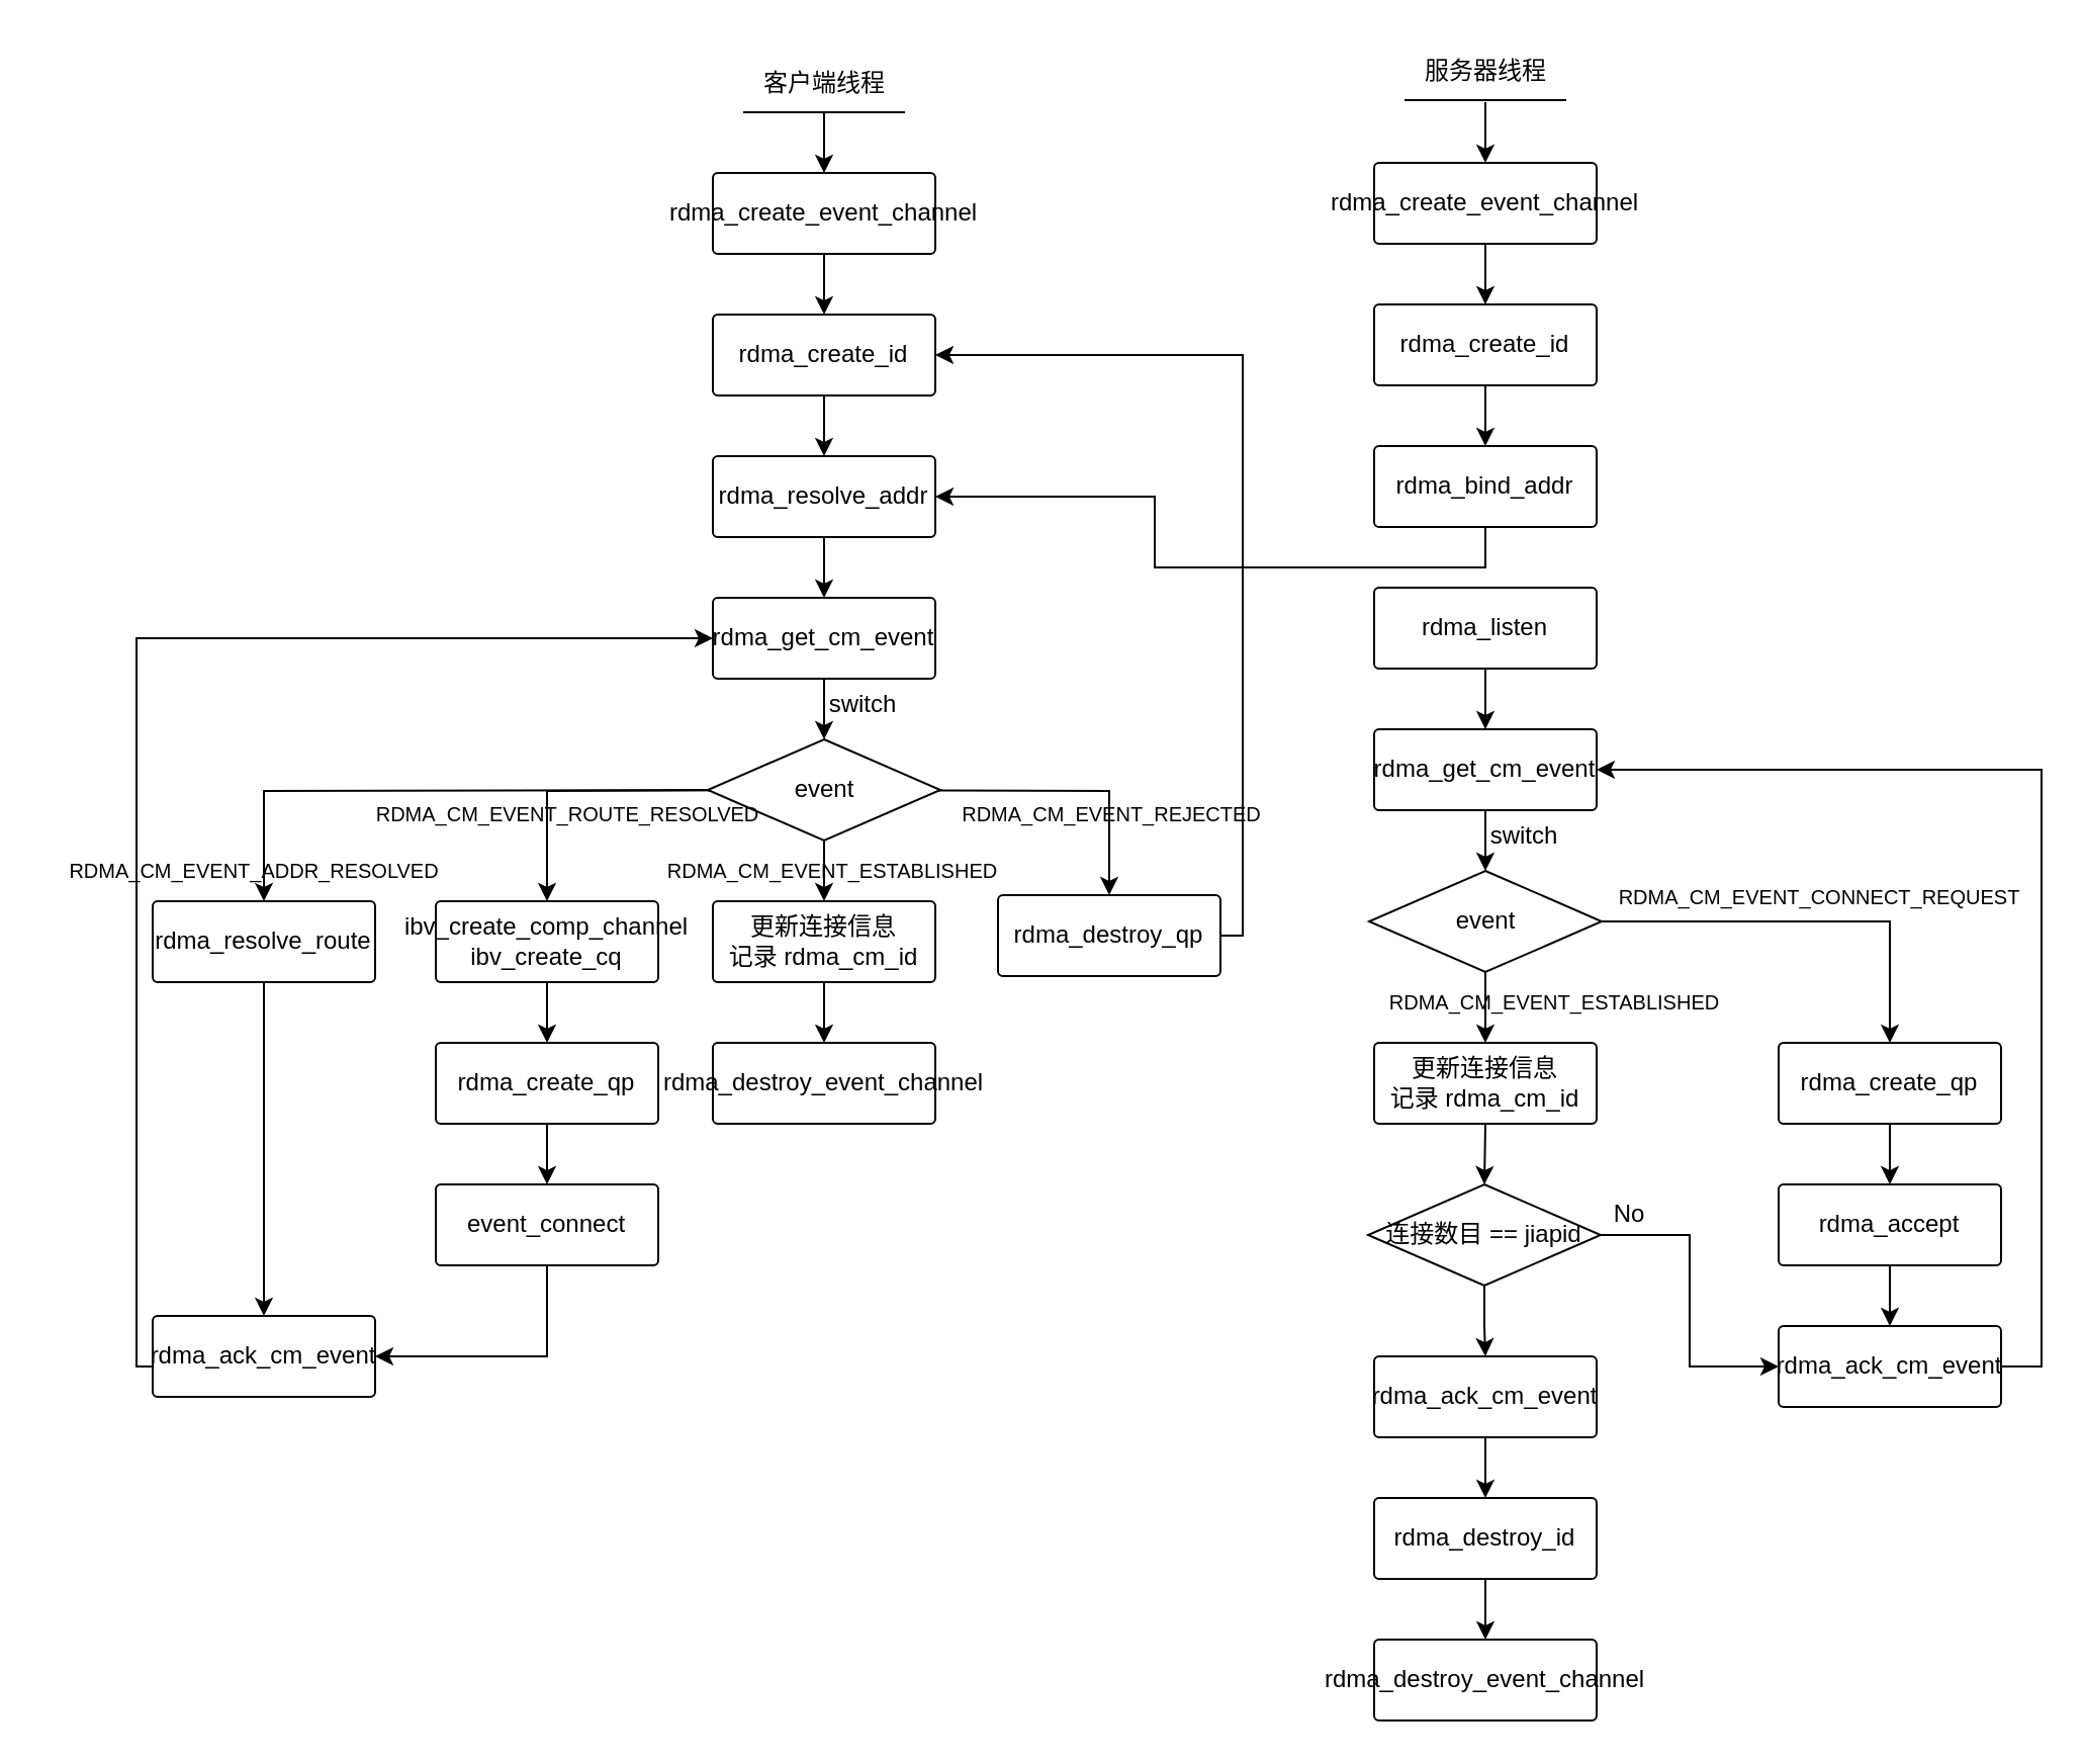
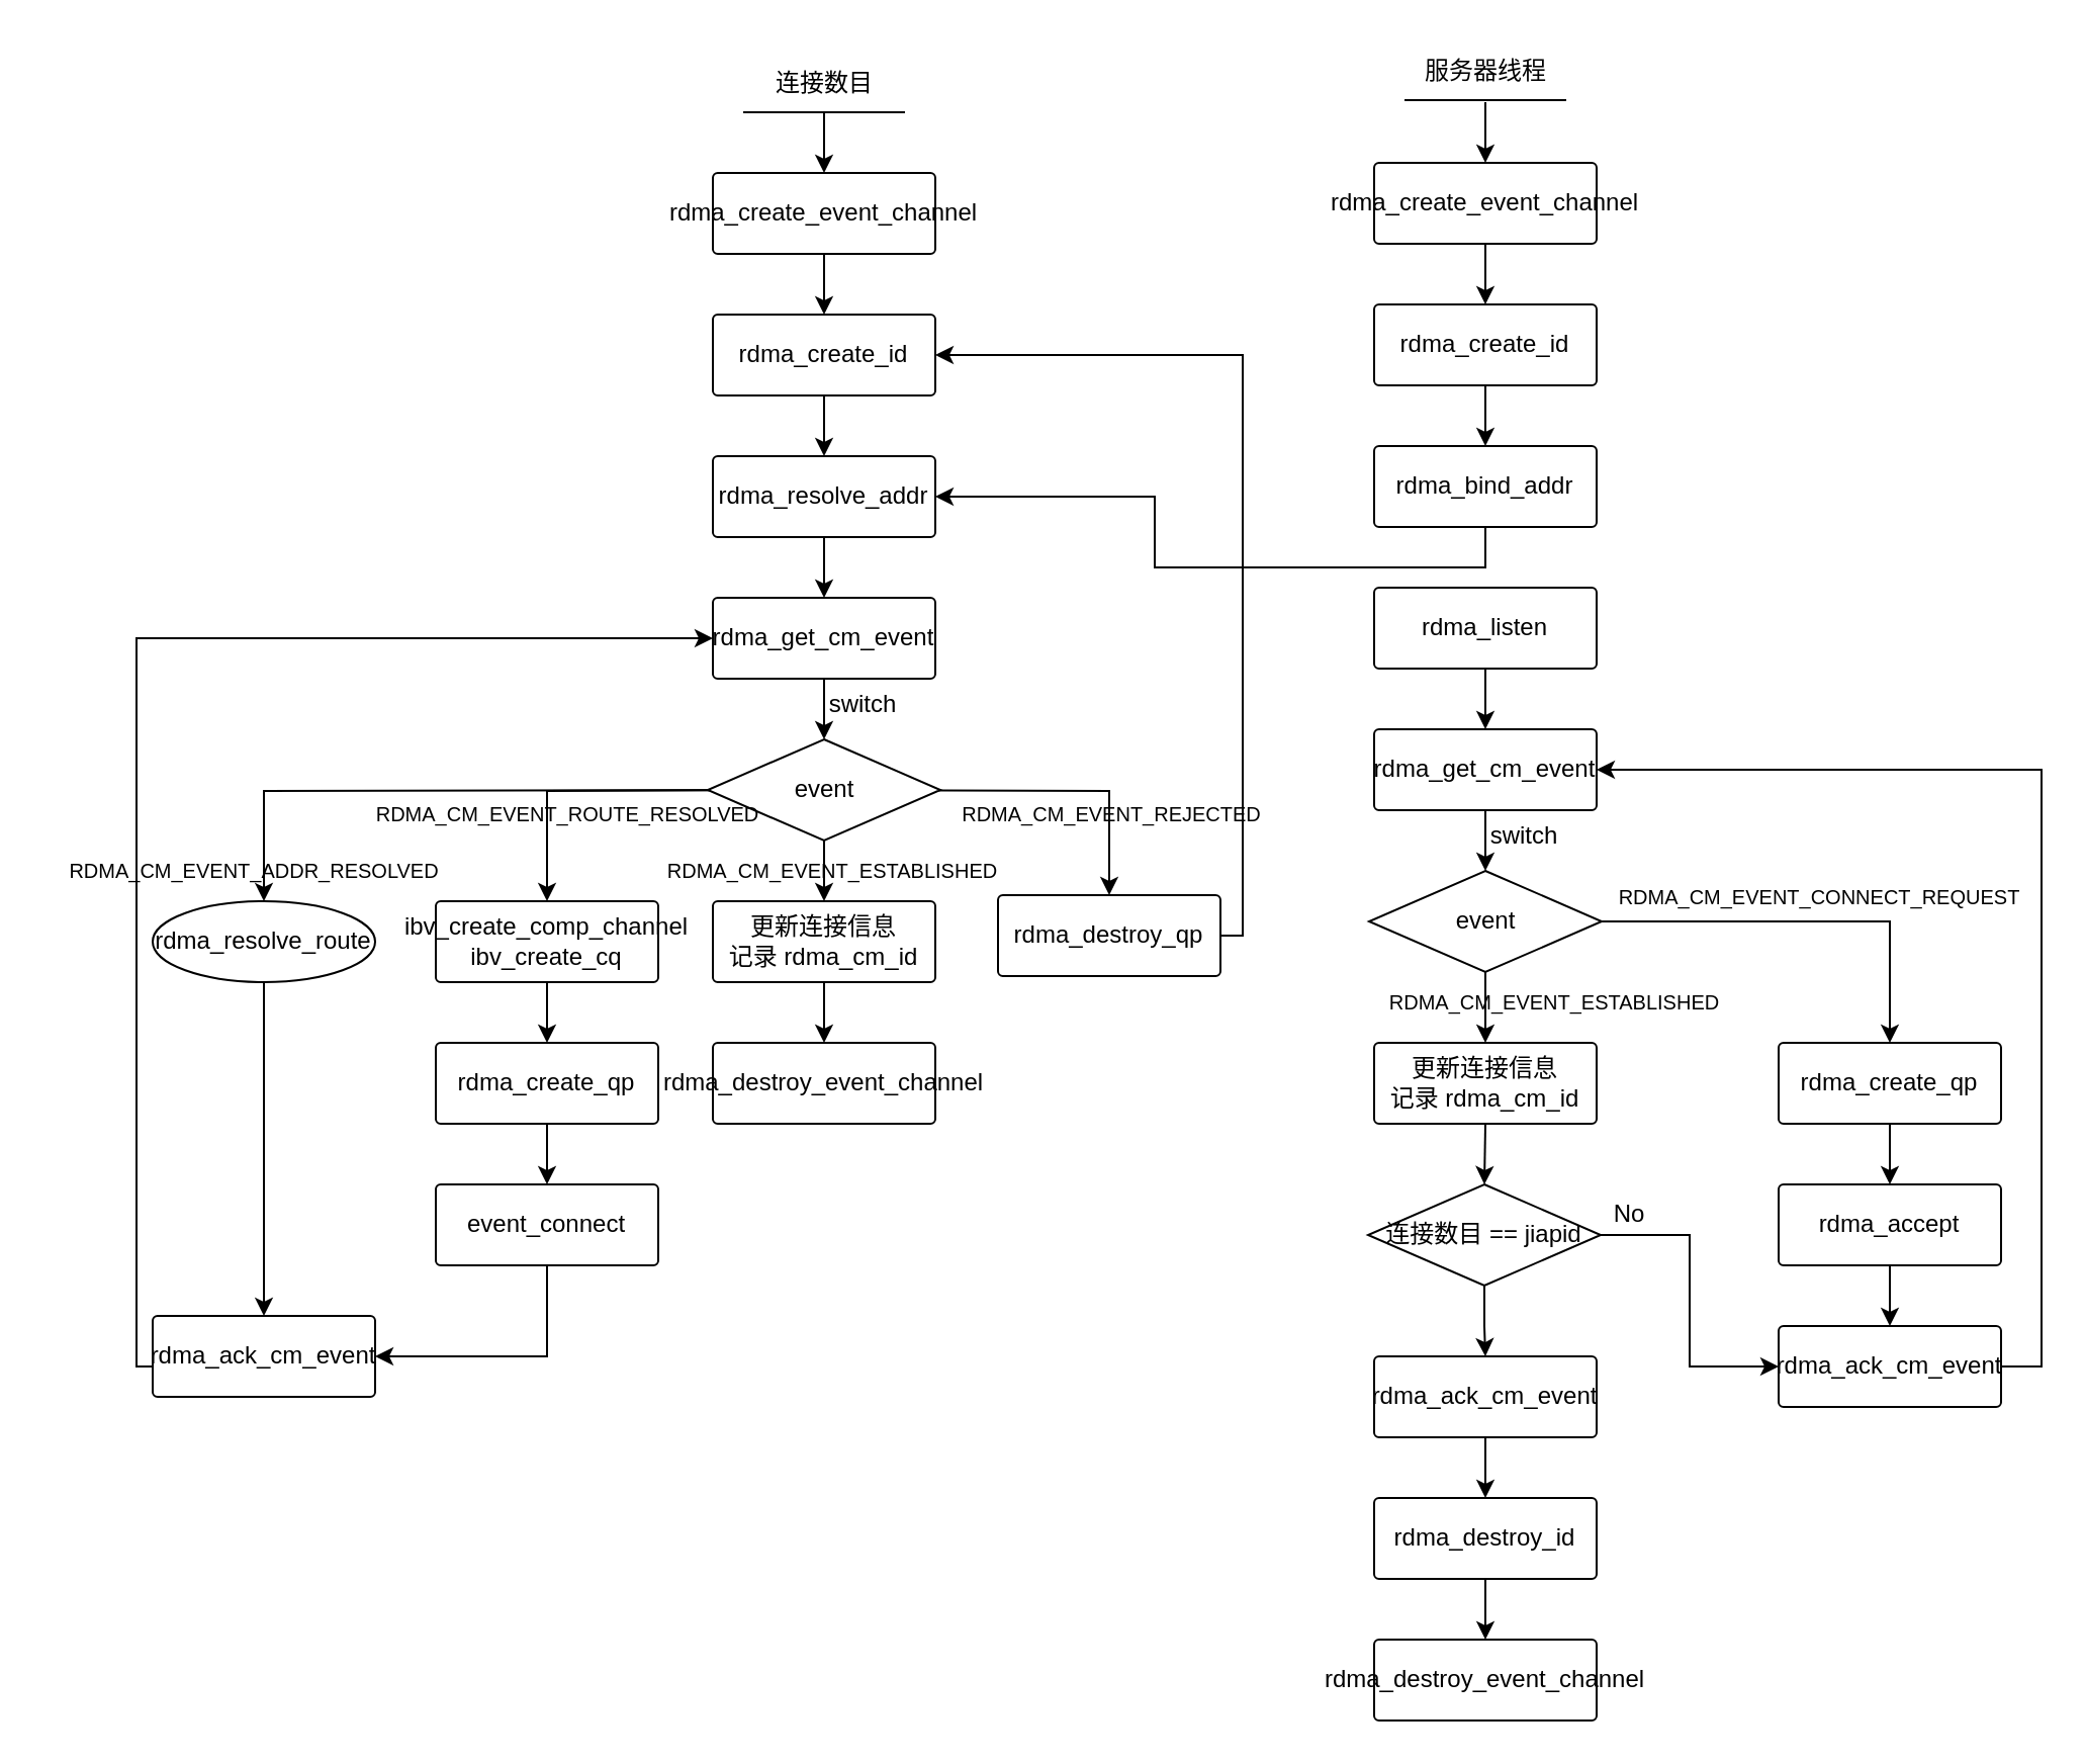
- <mxCell id="4" value="客户端线程" style="text;html=1;align=center;verticalAlign=middle;resizable=0;points=[];autosize=1;strokeColor=none;fillColor=none;" parent="1" vertex="1"><mxGeometry x="367" y="26" width="80" height="30" as="geometry" /></mxCell>
+ <mxCell id="4" value="连接数目" style="text;html=1;align=center;verticalAlign=middle;resizable=0;points=[];autosize=1;strokeColor=none;fillColor=none;" parent="1" vertex="1"><mxGeometry x="367" y="26" width="80" height="30" as="geometry" /></mxCell>
- <mxCell id="58" value="rdma_resolve_route" style="rounded=1;whiteSpace=wrap;html=1;arcSize=6;" parent="1" vertex="1"><mxGeometry x="75" y="445" width="110" height="40" as="geometry" /></mxCell>
+ <mxCell id="58" value="rdma_resolve_route" style="ellipse;whiteSpace=wrap;html=1;arcSize=6;" parent="1" vertex="1"><mxGeometry x="75" y="445" width="110" height="40" as="geometry" /></mxCell>
